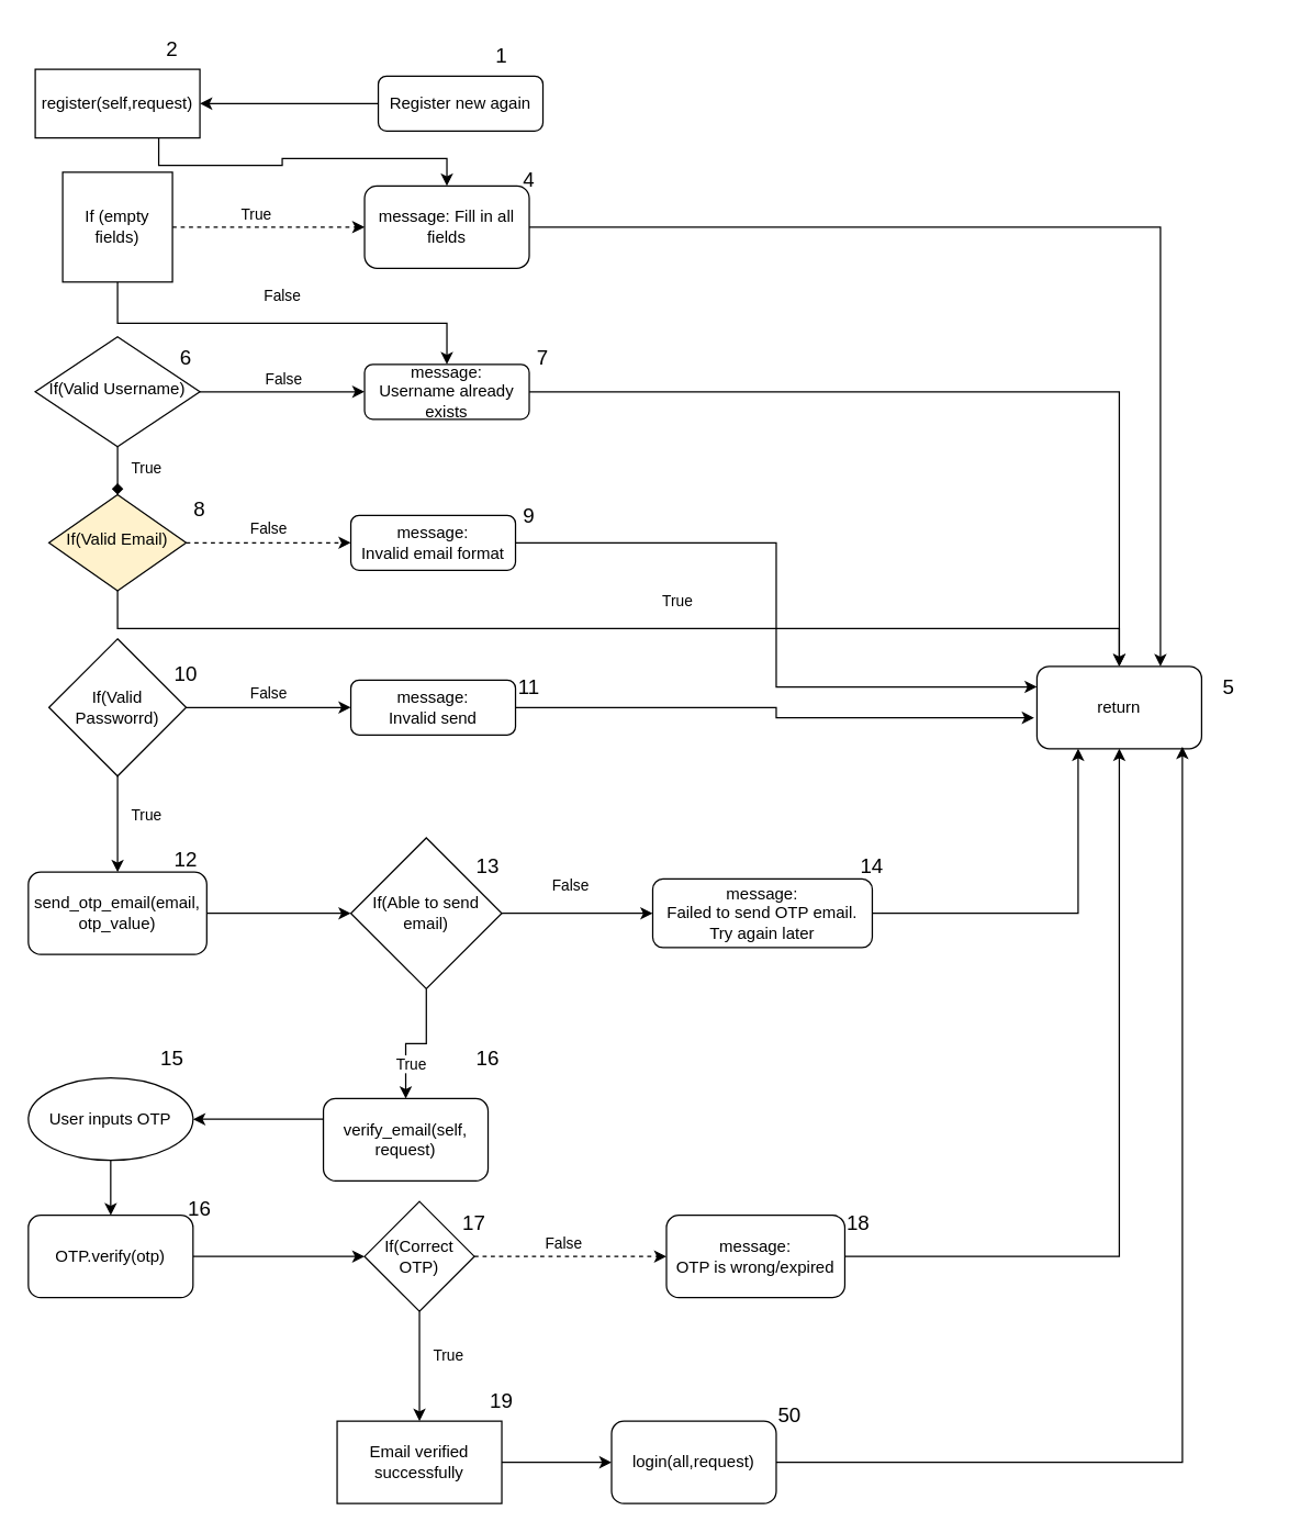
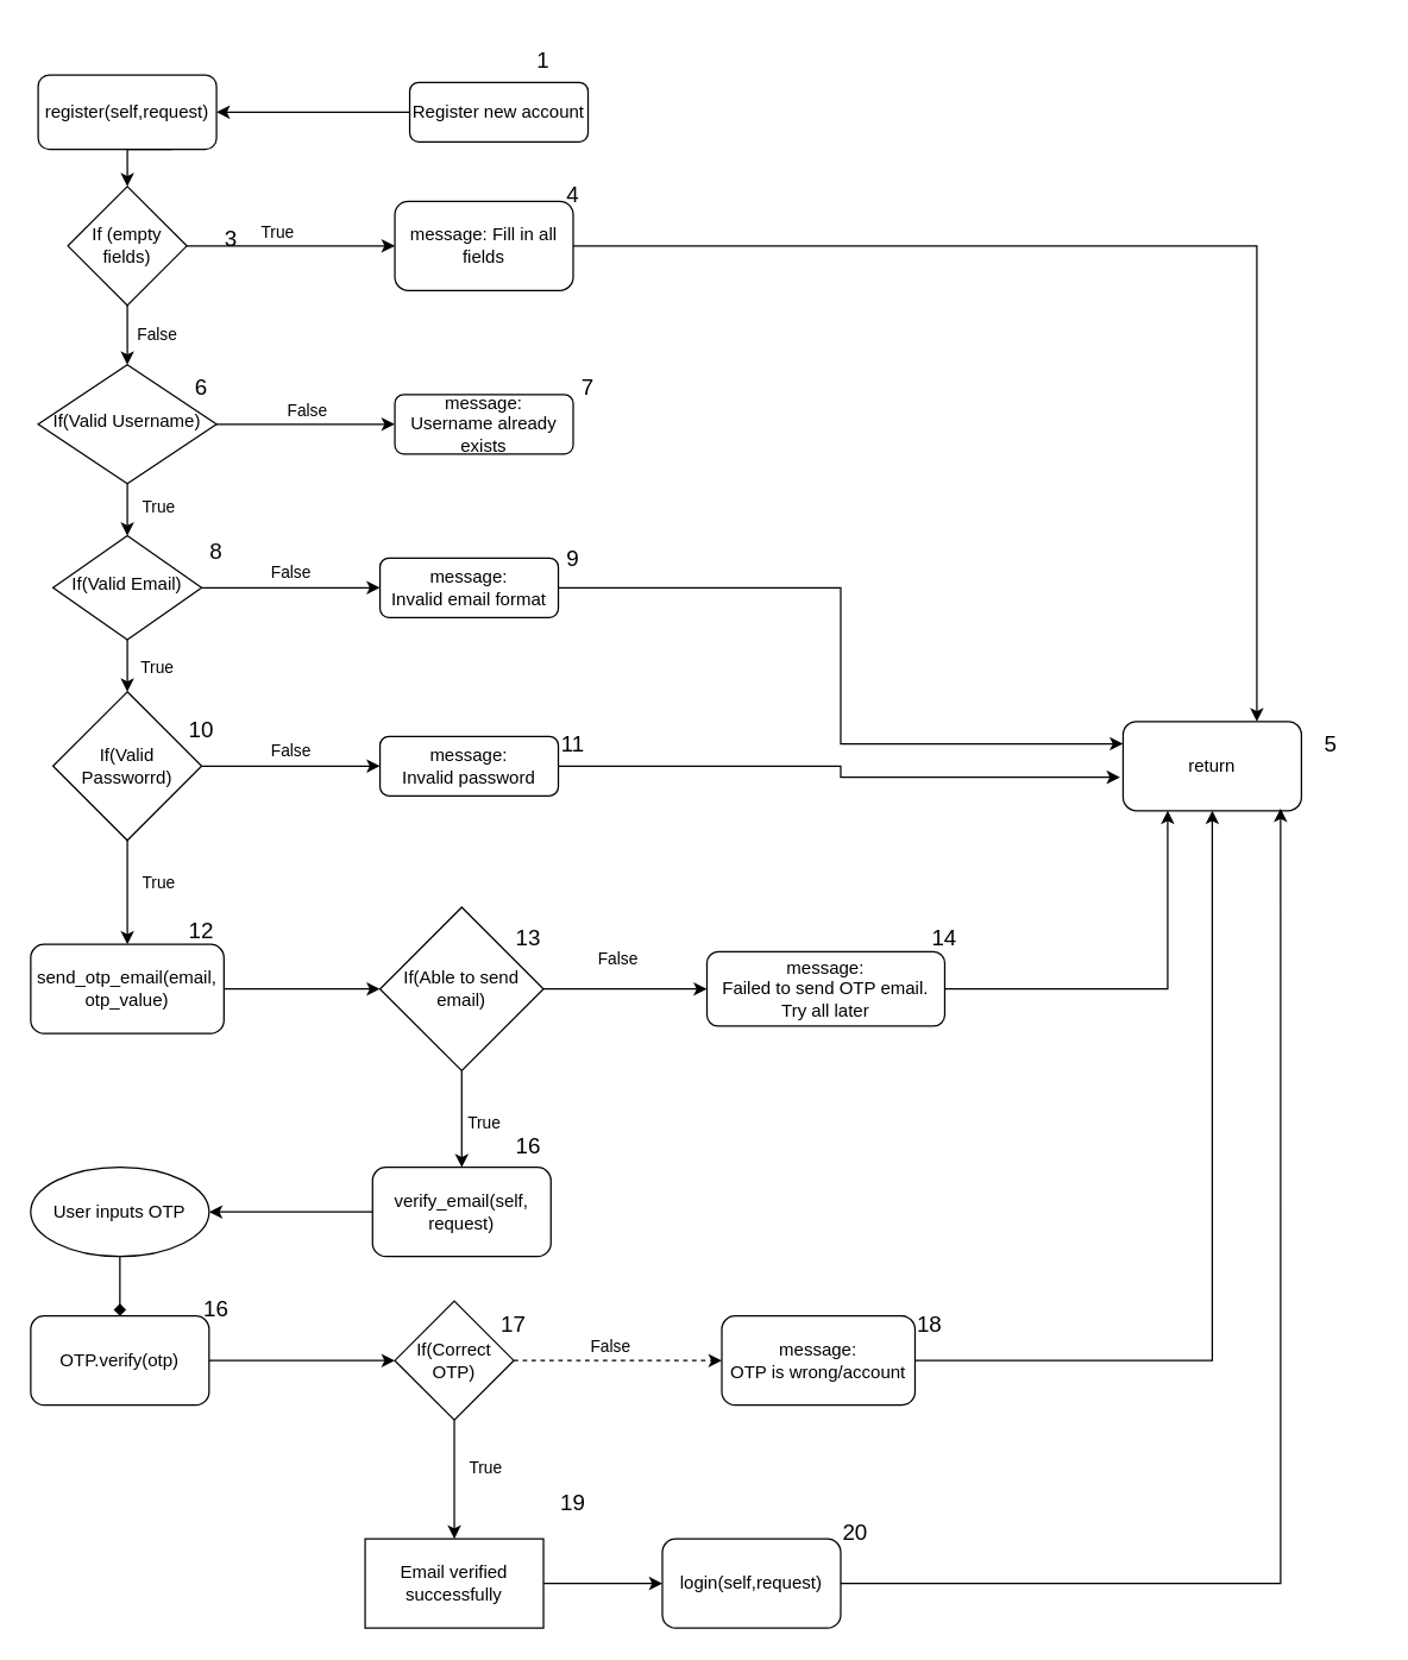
- <mxCell id="56" value="&lt;span style=&quot;font-size: 15px;&quot;&gt;2&lt;/span&gt;" style="text;html=1;strokeColor=none;fillColor=none;align=center;verticalAlign=middle;whiteSpace=wrap;rounded=0;" vertex="1" parent="1"><mxGeometry x="95" y="20" width="60" height="30" as="geometry" /></mxCell>
- <mxCell id="18" value="register(self,request)" style="whiteSpace=wrap;html=1;labelBackgroundColor=none;rounded=0;" parent="1" vertex="1"><mxGeometry x="25" y="50" width="120" height="50" as="geometry" /></mxCell>
+ <mxCell id="18" value="register(self,request)" style="rounded=1;whiteSpace=wrap;html=1;labelBackgroundColor=none;" parent="1" vertex="1"><mxGeometry x="25" y="50" width="120" height="50" as="geometry" /></mxCell>
- <mxCell id="3" value="Register new again" style="rounded=1;whiteSpace=wrap;html=1;fontSize=12;glass=0;strokeWidth=1;shadow=0;labelBackgroundColor=none;" parent="1" vertex="1"><mxGeometry x="275" y="55" width="120" height="40" as="geometry" /></mxCell>
+ <mxCell id="3" value="Register new account" style="rounded=1;whiteSpace=wrap;html=1;fontSize=12;glass=0;strokeWidth=1;shadow=0;labelBackgroundColor=none;" parent="1" vertex="1"><mxGeometry x="275" y="55" width="120" height="40" as="geometry" /></mxCell>
- <mxCell id="17" style="edgeStyle=orthogonalEdgeStyle;rounded=0;orthogonalLoop=1;jettySize=auto;html=1;exitX=0.75;exitY=1;exitDx=0;exitDy=0;" parent="1" source="18" target="53" edge="1"><mxGeometry relative="1" as="geometry" /></mxCell>
+ <mxCell id="17" style="edgeStyle=orthogonalEdgeStyle;rounded=0;orthogonalLoop=1;jettySize=auto;html=1;exitX=0.75;exitY=1;exitDx=0;exitDy=0;entryX=0.5;entryY=0;entryDx=0;entryDy=0;" parent="1" source="18" target="51" edge="1"><mxGeometry relative="1" as="geometry" /></mxCell>
+ <mxCell id="57" value="&lt;font style=&quot;font-size: 15px;&quot;&gt;3&lt;/font&gt;" style="text;html=1;strokeColor=none;fillColor=none;align=center;verticalAlign=middle;whiteSpace=wrap;rounded=0;" vertex="1" parent="1"><mxGeometry x="125" y="145" width="60" height="30" as="geometry" /></mxCell>
- <mxCell id="51" value="If (empty fields)" style="whiteSpace=wrap;html=1;rounded=0;" parent="1" vertex="1"><mxGeometry x="45" y="125" width="80" height="80" as="geometry" /></mxCell>
+ <mxCell id="51" value="If (empty fields)" style="rhombus;whiteSpace=wrap;html=1;" parent="1" vertex="1"><mxGeometry x="45" y="125" width="80" height="80" as="geometry" /></mxCell>
- <mxCell id="48" style="edgeStyle=orthogonalEdgeStyle;rounded=0;orthogonalLoop=1;jettySize=auto;html=1;exitX=1;exitY=0.5;exitDx=0;exitDy=0;dashed=1;" parent="1" source="51" target="53" edge="1"><mxGeometry relative="1" as="geometry"><mxPoint x="235" y="165" as="targetPoint" /></mxGeometry></mxCell>
+ <mxCell id="48" style="edgeStyle=orthogonalEdgeStyle;rounded=0;orthogonalLoop=1;jettySize=auto;html=1;exitX=1;exitY=0.5;exitDx=0;exitDy=0;" parent="1" source="51" target="53" edge="1"><mxGeometry relative="1" as="geometry"><mxPoint x="235" y="165" as="targetPoint" /></mxGeometry></mxCell>
- <mxCell id="50" value="False" style="edgeStyle=orthogonalEdgeStyle;rounded=0;orthogonalLoop=1;jettySize=auto;html=1;exitX=0.5;exitY=1;exitDx=0;exitDy=0;" parent="1" source="51" target="10" edge="1"><mxGeometry y="20" relative="1" as="geometry"><mxPoint as="offset" /></mxGeometry></mxCell>
+ <mxCell id="50" value="False" style="edgeStyle=orthogonalEdgeStyle;rounded=0;orthogonalLoop=1;jettySize=auto;html=1;exitX=0.5;exitY=1;exitDx=0;exitDy=0;entryX=0.5;entryY=0;entryDx=0;entryDy=0;" parent="1" source="51" target="8" edge="1"><mxGeometry y="20" relative="1" as="geometry"><mxPoint as="offset" /></mxGeometry></mxCell>
- <mxCell id="9" style="edgeStyle=orthogonalEdgeStyle;rounded=0;orthogonalLoop=1;jettySize=auto;html=1;exitX=1;exitY=0.5;exitDx=0;exitDy=0;entryX=0.5;entryY=0;entryDx=0;entryDy=0;" edge="1" parent="1" source="10" target="46"><mxGeometry relative="1" as="geometry" /></mxCell>
- <mxCell id="6" style="edgeStyle=orthogonalEdgeStyle;rounded=0;orthogonalLoop=1;jettySize=auto;html=1;exitX=0.5;exitY=1;exitDx=0;exitDy=0;entryX=0.5;entryY=0;entryDx=0;entryDy=0;endArrow=diamond;" parent="1" source="8" target="13" edge="1"><mxGeometry relative="1" as="geometry" /></mxCell>
+ <mxCell id="6" style="edgeStyle=orthogonalEdgeStyle;rounded=0;orthogonalLoop=1;jettySize=auto;html=1;exitX=0.5;exitY=1;exitDx=0;exitDy=0;entryX=0.5;entryY=0;entryDx=0;entryDy=0;" parent="1" source="8" target="13" edge="1"><mxGeometry relative="1" as="geometry" /></mxCell>
- <mxCell id="13" value="If(Valid Email)" style="rhombus;whiteSpace=wrap;html=1;shadow=0;fontFamily=Helvetica;fontSize=12;align=center;strokeWidth=1;spacing=6;spacingTop=-4;labelBackgroundColor=none;fillColor=#fff2cc;" parent="1" vertex="1"><mxGeometry x="35" y="360" width="100" height="70" as="geometry" /></mxCell>
+ <mxCell id="13" value="If(Valid Email)" style="rhombus;whiteSpace=wrap;html=1;shadow=0;fontFamily=Helvetica;fontSize=12;align=center;strokeWidth=1;spacing=6;spacingTop=-4;labelBackgroundColor=none;" parent="1" vertex="1"><mxGeometry x="35" y="360" width="100" height="70" as="geometry" /></mxCell>
- <mxCell id="12" value="False" style="edgeStyle=orthogonalEdgeStyle;rounded=0;orthogonalLoop=1;jettySize=auto;html=1;exitX=1;exitY=0.5;exitDx=0;exitDy=0;entryX=0;entryY=0.5;entryDx=0;entryDy=0;dashed=1;" parent="1" source="13" target="16" edge="1"><mxGeometry y="10" relative="1" as="geometry"><mxPoint as="offset" /></mxGeometry></mxCell>
+ <mxCell id="12" value="False" style="edgeStyle=orthogonalEdgeStyle;rounded=0;orthogonalLoop=1;jettySize=auto;html=1;exitX=1;exitY=0.5;exitDx=0;exitDy=0;entryX=0;entryY=0.5;entryDx=0;entryDy=0;" parent="1" source="13" target="16" edge="1"><mxGeometry y="10" relative="1" as="geometry"><mxPoint as="offset" /></mxGeometry></mxCell>
- <mxCell id="11" value="True" style="edgeStyle=orthogonalEdgeStyle;rounded=0;orthogonalLoop=1;jettySize=auto;html=1;exitX=0.5;exitY=1;exitDx=0;exitDy=0;" parent="1" source="13" target="46" edge="1"><mxGeometry x="0.111" y="20" relative="1" as="geometry"><mxPoint as="offset" /></mxGeometry></mxCell>
+ <mxCell id="11" value="True" style="edgeStyle=orthogonalEdgeStyle;rounded=0;orthogonalLoop=1;jettySize=auto;html=1;exitX=0.5;exitY=1;exitDx=0;exitDy=0;entryX=0.5;entryY=0;entryDx=0;entryDy=0;" parent="1" source="13" target="21" edge="1"><mxGeometry x="0.111" y="20" relative="1" as="geometry"><mxPoint as="offset" /></mxGeometry></mxCell>
- <mxCell id="14" value="message:&lt;br&gt;Invalid send" style="rounded=1;whiteSpace=wrap;html=1;fontSize=12;glass=0;strokeWidth=1;shadow=0;labelBackgroundColor=none;" parent="1" vertex="1"><mxGeometry x="255" y="495" width="120" height="40" as="geometry" /></mxCell>
+ <mxCell id="14" value="message:&lt;br&gt;Invalid password" style="rounded=1;whiteSpace=wrap;html=1;fontSize=12;glass=0;strokeWidth=1;shadow=0;labelBackgroundColor=none;" parent="1" vertex="1"><mxGeometry x="255" y="495" width="120" height="40" as="geometry" /></mxCell>
- <mxCell id="29" value="message:&lt;br&gt;Failed to send OTP email. Try again later" style="rounded=1;whiteSpace=wrap;html=1;" parent="1" vertex="1"><mxGeometry x="475" y="640" width="160" height="50" as="geometry" /></mxCell>
+ <mxCell id="29" value="message:&lt;br&gt;Failed to send OTP email. Try all later" style="rounded=1;whiteSpace=wrap;html=1;" parent="1" vertex="1"><mxGeometry x="475" y="640" width="160" height="50" as="geometry" /></mxCell>
- <mxCell id="68" value="&lt;font style=&quot;font-size: 15px;&quot;&gt;15&lt;/font&gt;" style="text;html=1;strokeColor=none;fillColor=none;align=center;verticalAlign=middle;whiteSpace=wrap;rounded=0;" vertex="1" parent="1"><mxGeometry x="95" y="755" width="60" height="30" as="geometry" /></mxCell>
- <mxCell id="31" value="verify_email(self, request)" style="rounded=1;whiteSpace=wrap;html=1;" parent="1" vertex="1"><mxGeometry x="235" y="800" width="120" height="60" as="geometry" /></mxCell>
+ <mxCell id="31" value="verify_email(self, request)" style="rounded=1;whiteSpace=wrap;html=1;" parent="1" vertex="1"><mxGeometry x="250" y="785" width="120" height="60" as="geometry" /></mxCell>
- <mxCell id="32" style="edgeStyle=orthogonalEdgeStyle;rounded=0;orthogonalLoop=1;jettySize=auto;html=1;exitX=0.5;exitY=1;exitDx=0;exitDy=0;entryX=0.5;entryY=0;entryDx=0;entryDy=0;" parent="1" source="33" target="35" edge="1"><mxGeometry relative="1" as="geometry"><mxPoint x="-25" y="985" as="targetPoint" /><Array as="points"><mxPoint x="80" y="865" /><mxPoint x="80" y="865" /></Array></mxGeometry></mxCell>
+ <mxCell id="32" style="edgeStyle=orthogonalEdgeStyle;rounded=0;orthogonalLoop=1;jettySize=auto;html=1;exitX=0.5;exitY=1;exitDx=0;exitDy=0;entryX=0.5;entryY=0;entryDx=0;entryDy=0;endArrow=diamond;" parent="1" source="33" target="35" edge="1"><mxGeometry relative="1" as="geometry"><mxPoint x="-25" y="985" as="targetPoint" /><Array as="points"><mxPoint x="80" y="865" /><mxPoint x="80" y="865" /></Array></mxGeometry></mxCell>
- <mxCell id="42" value="message:&lt;br&gt;OTP is wrong/expired" style="rounded=1;whiteSpace=wrap;html=1;" parent="1" vertex="1"><mxGeometry x="485" y="885" width="130" height="60" as="geometry" /></mxCell>
+ <mxCell id="42" value="message:&lt;br&gt;OTP is wrong/account" style="rounded=1;whiteSpace=wrap;html=1;" parent="1" vertex="1"><mxGeometry x="485" y="885" width="130" height="60" as="geometry" /></mxCell>
- <mxCell id="73" value="&lt;font style=&quot;font-size: 15px;&quot;&gt;19&lt;/font&gt;" style="text;html=1;strokeColor=none;fillColor=none;align=center;verticalAlign=middle;whiteSpace=wrap;rounded=0;" vertex="1" parent="1"><mxGeometry x="335" y="1005" width="60" height="30" as="geometry" /></mxCell>
+ <mxCell id="73" value="&lt;font style=&quot;font-size: 15px;&quot;&gt;19&lt;/font&gt;" style="text;html=1;strokeColor=none;fillColor=none;align=center;verticalAlign=middle;whiteSpace=wrap;rounded=0;" vertex="1" parent="1"><mxGeometry x="355" y="995" width="60" height="30" as="geometry" /></mxCell>
- <mxCell id="74" value="&lt;font style=&quot;font-size: 15px;&quot;&gt;50&lt;/font&gt;" style="text;html=1;strokeColor=none;fillColor=none;align=center;verticalAlign=middle;whiteSpace=wrap;rounded=0;" vertex="1" parent="1"><mxGeometry x="545" y="1015" width="60" height="30" as="geometry" /></mxCell>
+ <mxCell id="74" value="&lt;font style=&quot;font-size: 15px;&quot;&gt;20&lt;/font&gt;" style="text;html=1;strokeColor=none;fillColor=none;align=center;verticalAlign=middle;whiteSpace=wrap;rounded=0;" vertex="1" parent="1"><mxGeometry x="545" y="1015" width="60" height="30" as="geometry" /></mxCell>
- <mxCell id="45" value="login(all,request)" style="rounded=1;whiteSpace=wrap;html=1;" parent="1" vertex="1"><mxGeometry x="445" y="1035" width="120" height="60" as="geometry" /></mxCell>
+ <mxCell id="45" value="login(self,request)" style="rounded=1;whiteSpace=wrap;html=1;" parent="1" vertex="1"><mxGeometry x="445" y="1035" width="120" height="60" as="geometry" /></mxCell>
